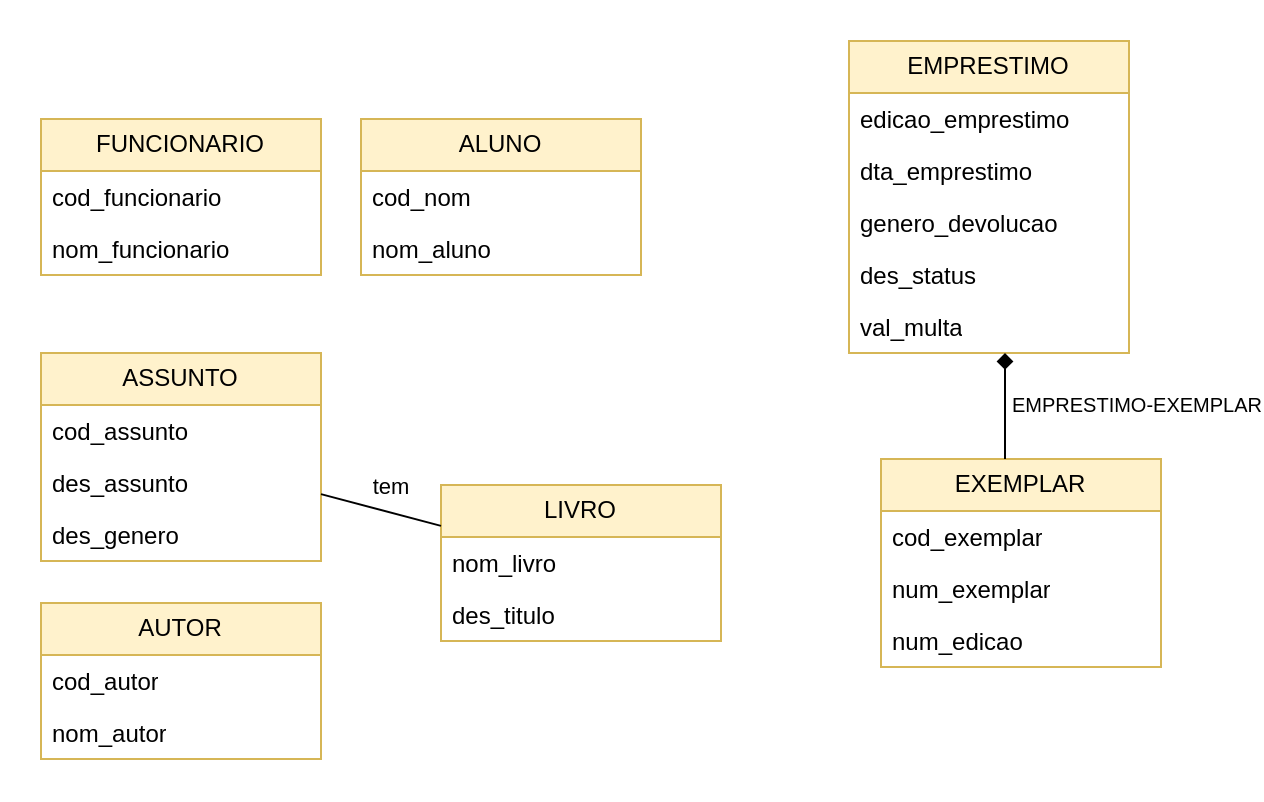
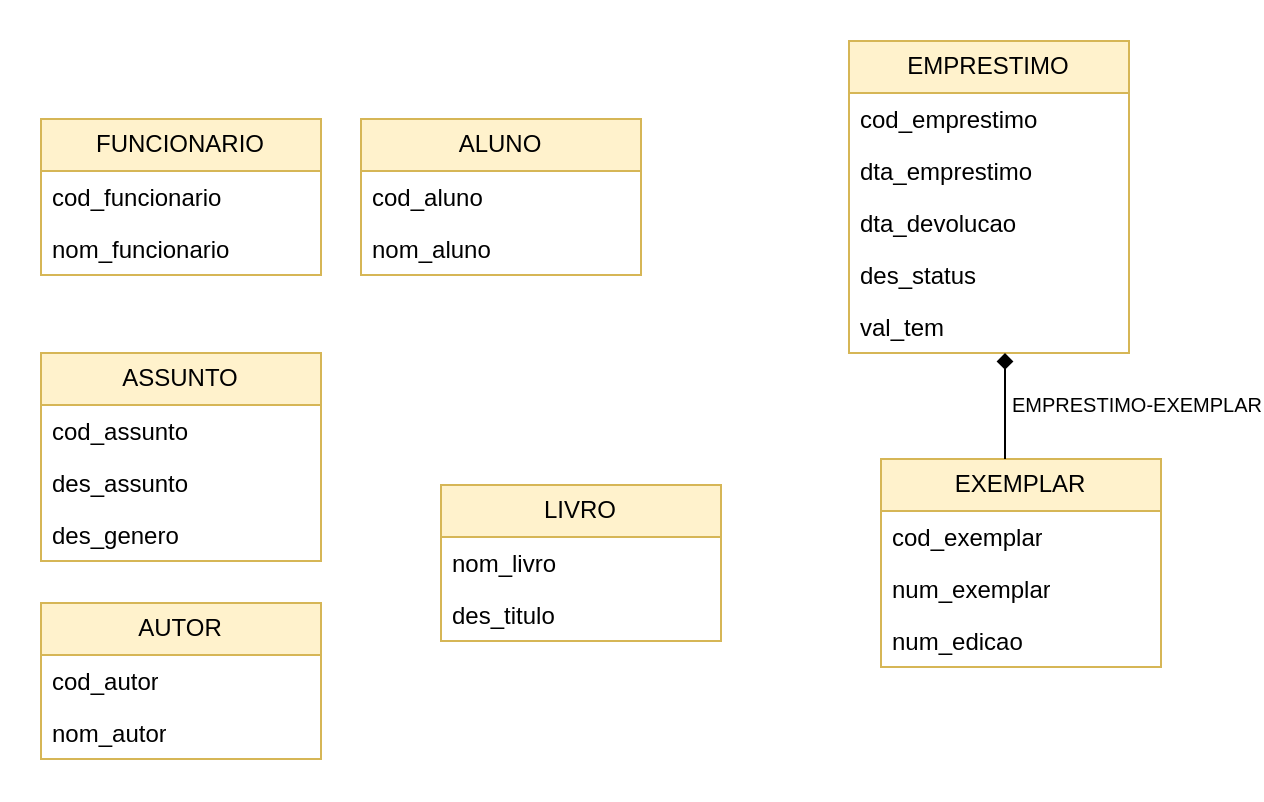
- <mxCell id="15" value="edicao_emprestimo" style="text;strokeColor=none;fillColor=none;align=left;verticalAlign=top;spacingLeft=4;spacingRight=4;overflow=hidden;rotatable=0;points=[[0,0.5],[1,0.5]];portConstraint=eastwest;whiteSpace=wrap;html=1;" vertex="1" parent="14"><mxGeometry y="26" width="140" height="26" as="geometry" /></mxCell>
+ <mxCell id="15" value="cod_emprestimo" style="text;strokeColor=none;fillColor=none;align=left;verticalAlign=top;spacingLeft=4;spacingRight=4;overflow=hidden;rotatable=0;points=[[0,0.5],[1,0.5]];portConstraint=eastwest;whiteSpace=wrap;html=1;" vertex="1" parent="14"><mxGeometry y="26" width="140" height="26" as="geometry" /></mxCell>
- <mxCell id="3" value="cod_nom" style="text;strokeColor=none;fillColor=none;align=left;verticalAlign=top;spacingLeft=4;spacingRight=4;overflow=hidden;rotatable=0;points=[[0,0.5],[1,0.5]];portConstraint=eastwest;whiteSpace=wrap;html=1;" parent="2" vertex="1"><mxGeometry y="26" width="140" height="26" as="geometry" /></mxCell>
+ <mxCell id="3" value="cod_aluno" style="text;strokeColor=none;fillColor=none;align=left;verticalAlign=top;spacingLeft=4;spacingRight=4;overflow=hidden;rotatable=0;points=[[0,0.5],[1,0.5]];portConstraint=eastwest;whiteSpace=wrap;html=1;" parent="2" vertex="1"><mxGeometry y="26" width="140" height="26" as="geometry" /></mxCell>
- <mxCell id="17" value="genero_devolucao" style="text;strokeColor=none;fillColor=none;align=left;verticalAlign=top;spacingLeft=4;spacingRight=4;overflow=hidden;rotatable=0;points=[[0,0.5],[1,0.5]];portConstraint=eastwest;whiteSpace=wrap;html=1;" vertex="1" parent="14"><mxGeometry y="78" width="140" height="26" as="geometry" /></mxCell>
+ <mxCell id="17" value="dta_devolucao" style="text;strokeColor=none;fillColor=none;align=left;verticalAlign=top;spacingLeft=4;spacingRight=4;overflow=hidden;rotatable=0;points=[[0,0.5],[1,0.5]];portConstraint=eastwest;whiteSpace=wrap;html=1;" vertex="1" parent="14"><mxGeometry y="78" width="140" height="26" as="geometry" /></mxCell>
- <mxCell id="19" value="val_multa" style="text;strokeColor=none;fillColor=none;align=left;verticalAlign=top;spacingLeft=4;spacingRight=4;overflow=hidden;rotatable=0;points=[[0,0.5],[1,0.5]];portConstraint=eastwest;whiteSpace=wrap;html=1;" vertex="1" parent="14"><mxGeometry y="130" width="140" height="26" as="geometry" /></mxCell>
+ <mxCell id="19" value="val_tem" style="text;strokeColor=none;fillColor=none;align=left;verticalAlign=top;spacingLeft=4;spacingRight=4;overflow=hidden;rotatable=0;points=[[0,0.5],[1,0.5]];portConstraint=eastwest;whiteSpace=wrap;html=1;" vertex="1" parent="14"><mxGeometry y="130" width="140" height="26" as="geometry" /></mxCell>
- <mxCell id="28" value="" style="endArrow=none;html=1;rounded=0;" edge="1" parent="1" source="8" target="24"><mxGeometry width="50" height="50" relative="1" as="geometry"><mxPoint x="280" y="291" as="sourcePoint" /><mxPoint x="330" y="241" as="targetPoint" /></mxGeometry></mxCell>
- <mxCell id="29" value="tem" style="edgeLabel;html=1;align=center;verticalAlign=middle;resizable=0;points=[];" vertex="1" connectable="0" parent="28"><mxGeometry x="-0.084" relative="1" as="geometry"><mxPoint x="2" y="-13" as="offset" /></mxGeometry></mxCell>
